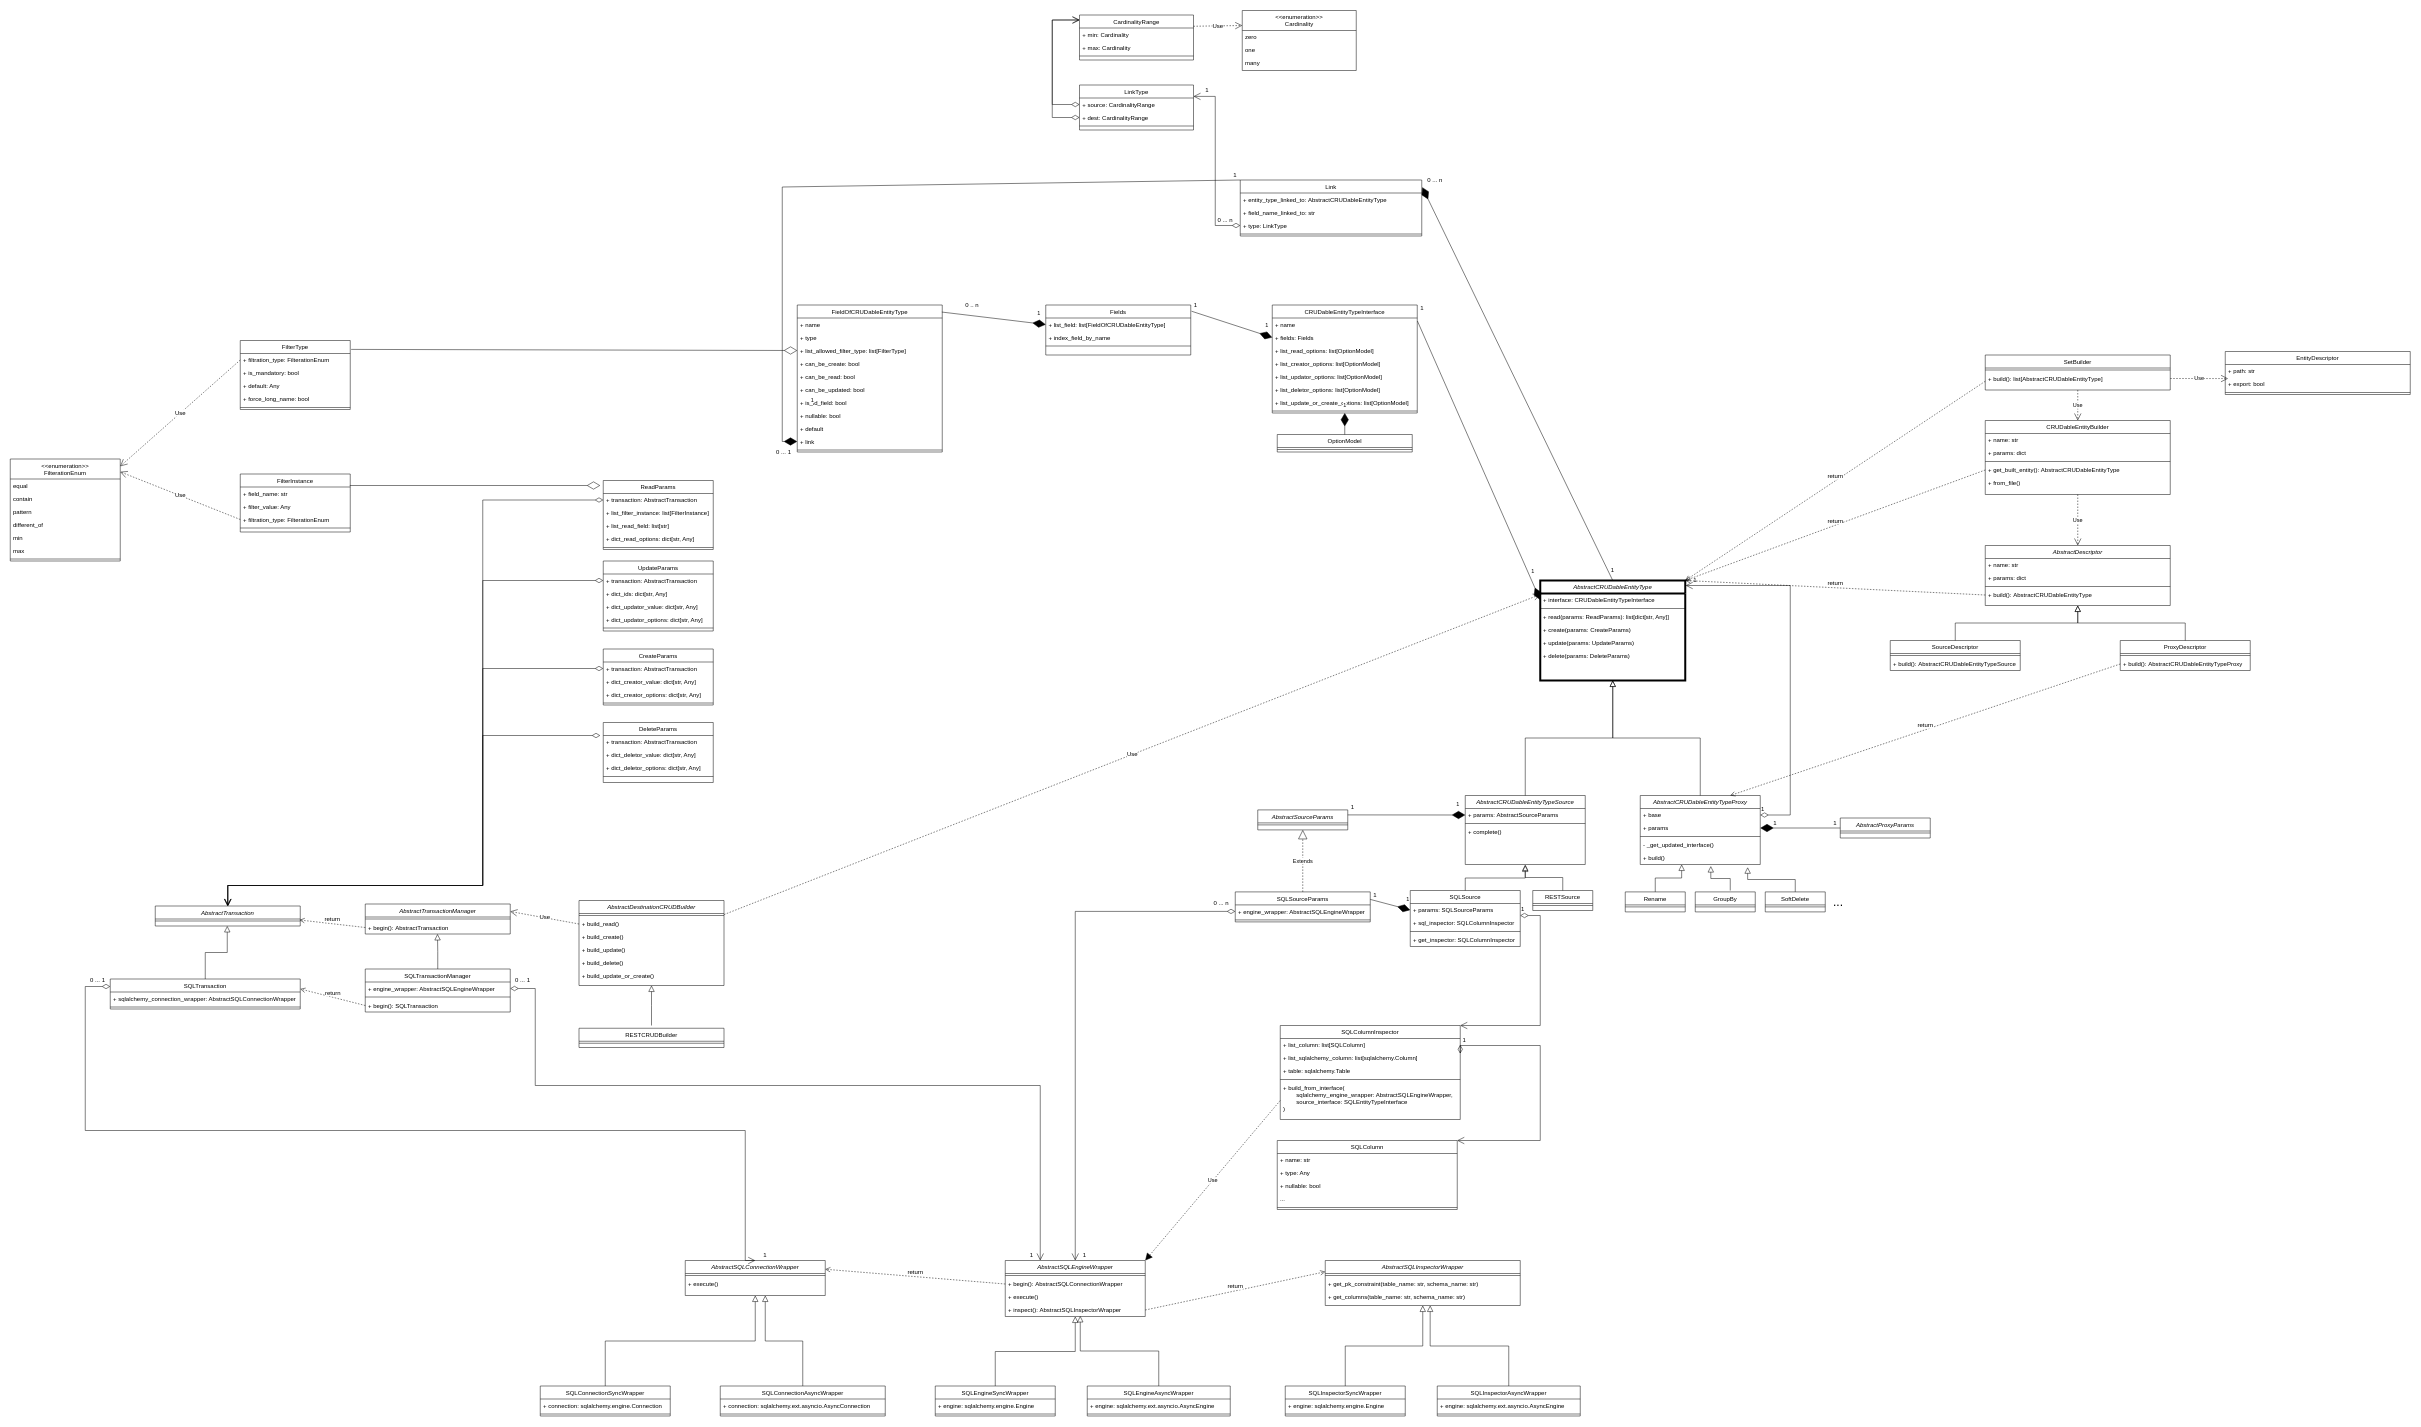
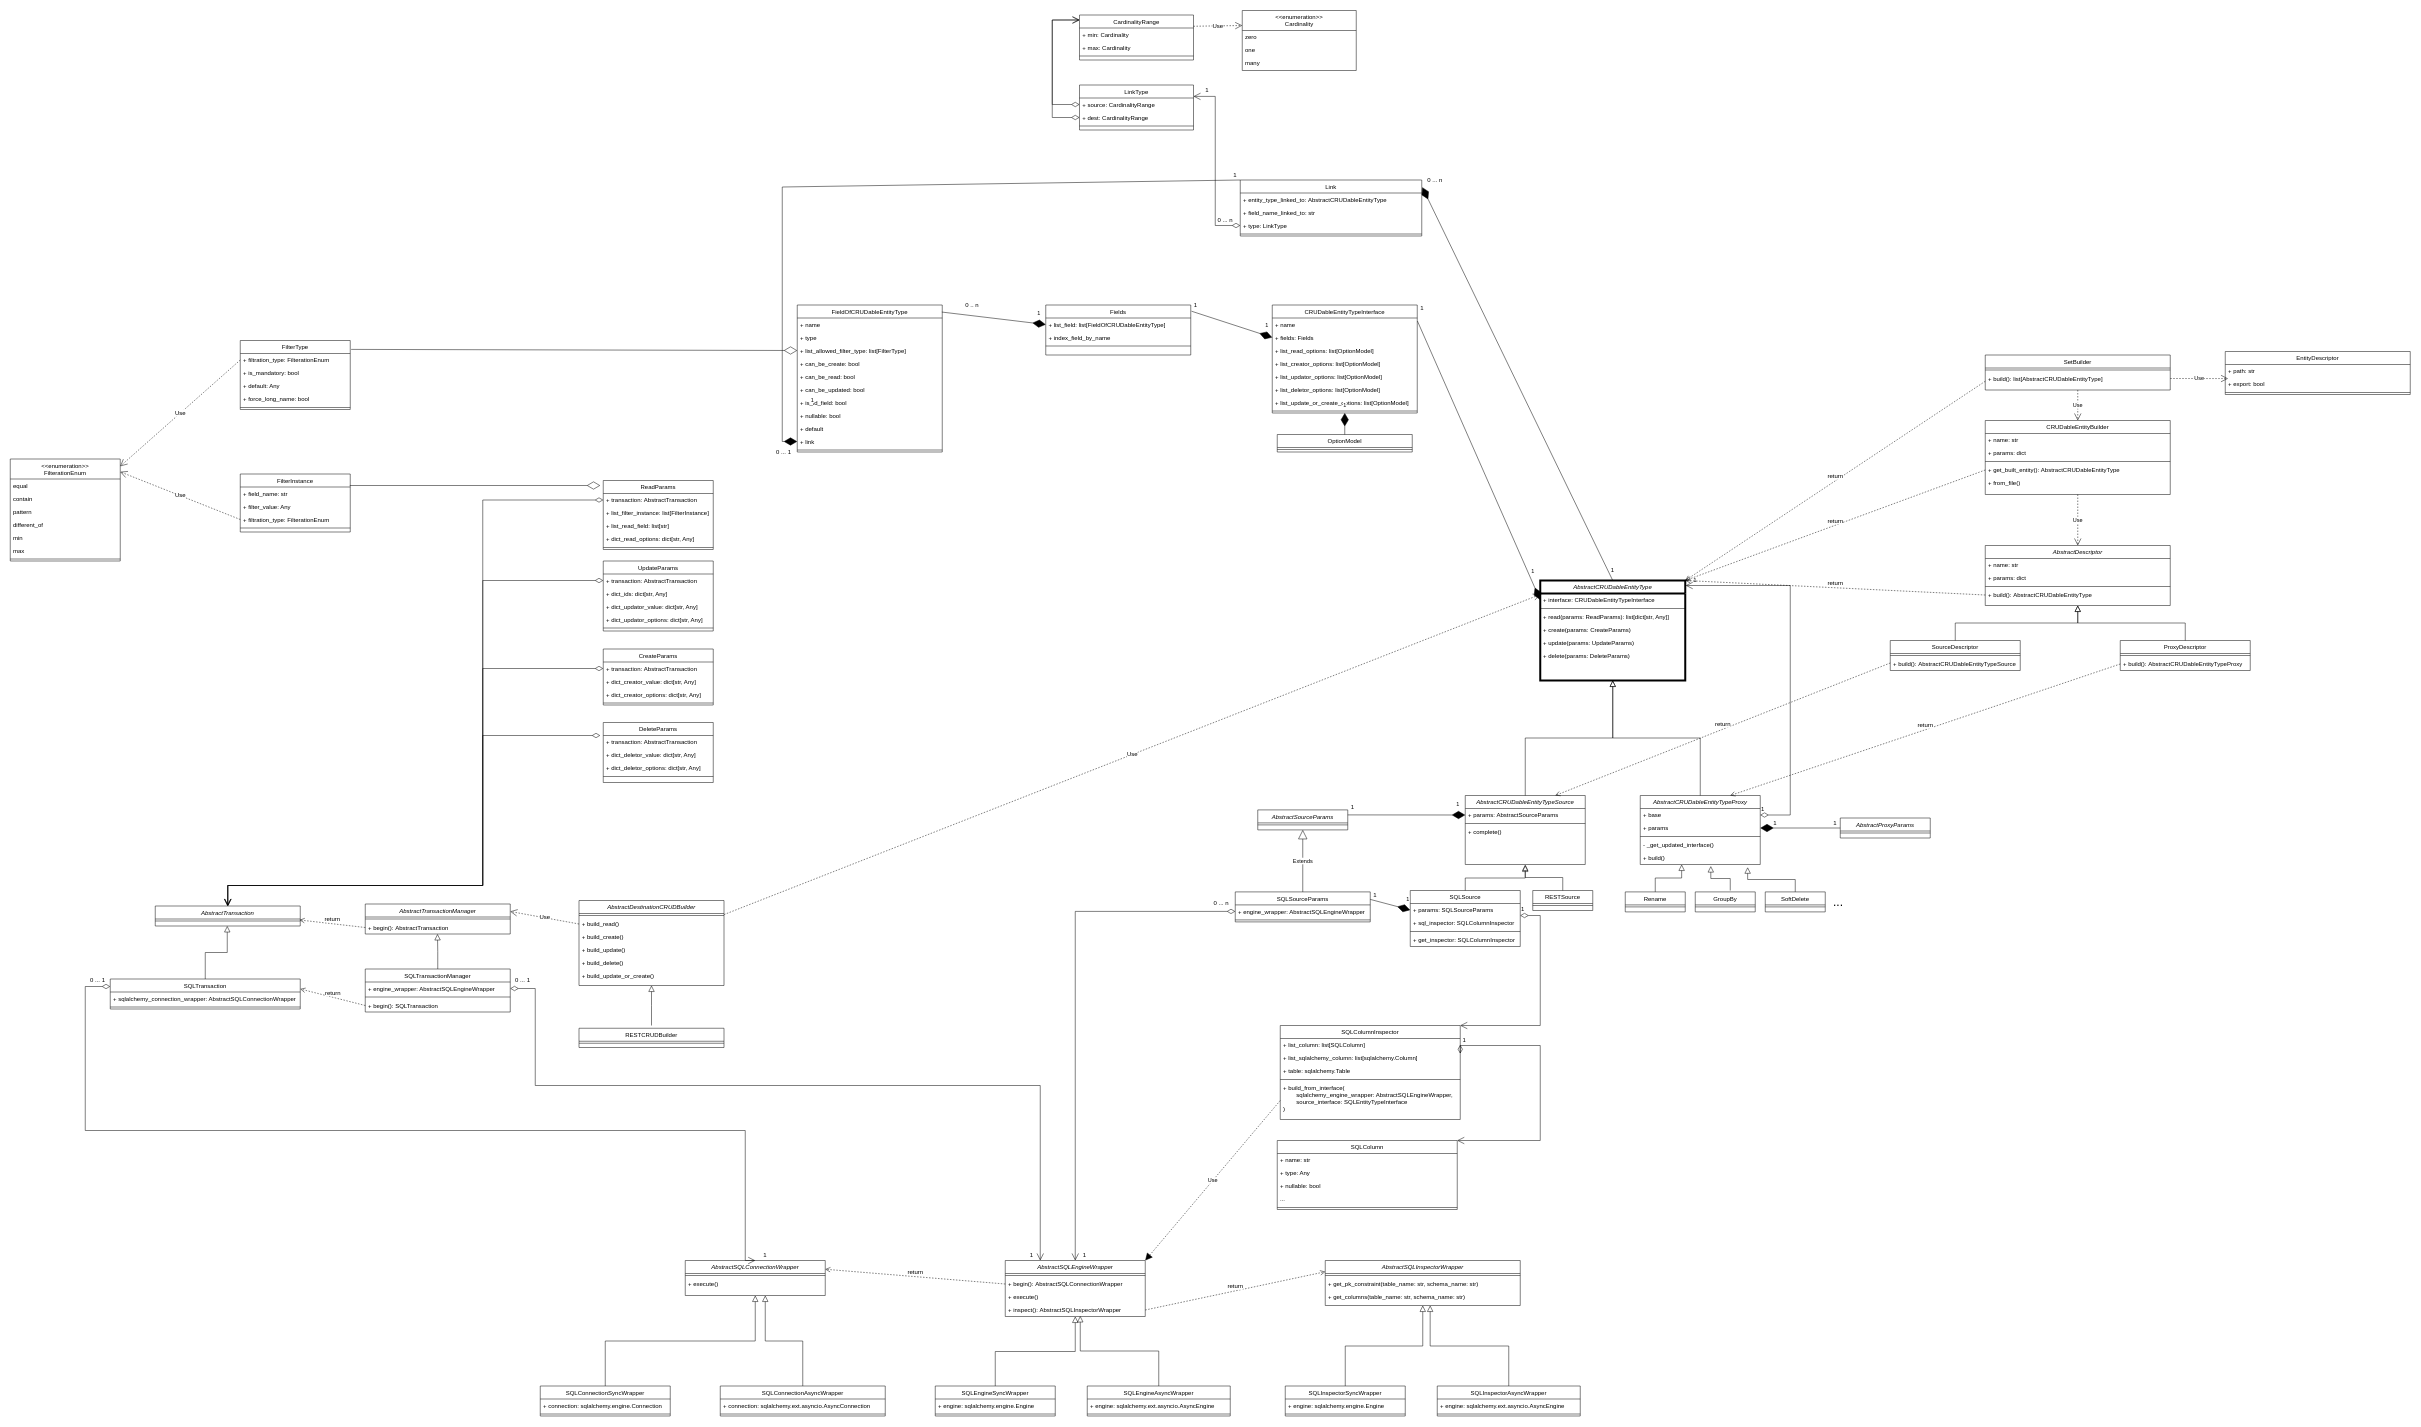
+ <mxCell id="216" value="return" style="html=1;verticalAlign=bottom;endArrow=open;dashed=1;endSize=8;rounded=0;fontSize=12;exitX=0;exitY=0.75;exitDx=0;exitDy=0;entryX=0.75;entryY=0;entryDx=0;entryDy=0;" parent="1" source="208" target="9" edge="1"><mxGeometry relative="1" as="geometry"><mxPoint x="3410" y="1670" as="sourcePoint" /><mxPoint x="3330" y="1670" as="targetPoint" /></mxGeometry></mxCell>
- <mxCell id="79" value="Extends" style="endArrow=block;endSize=16;endFill=0;html=1;rounded=0;entryX=0.5;entryY=1;entryDx=0;entryDy=0;exitX=0.5;exitY=0;exitDx=0;exitDy=0;dashed=1;" parent="1" source="76" target="69" edge="1"><mxGeometry width="160" relative="1" as="geometry"><mxPoint x="2880" y="1672.8" as="sourcePoint" /><mxPoint x="3040" y="1672.8" as="targetPoint" /></mxGeometry></mxCell>
+ <mxCell id="79" value="Extends" style="endArrow=block;endSize=16;endFill=0;html=1;rounded=0;entryX=0.5;entryY=1;entryDx=0;entryDy=0;exitX=0.5;exitY=0;exitDx=0;exitDy=0;" parent="1" source="76" target="69" edge="1"><mxGeometry width="160" relative="1" as="geometry"><mxPoint x="2880" y="1672.8" as="sourcePoint" /><mxPoint x="3040" y="1672.8" as="targetPoint" /></mxGeometry></mxCell>
